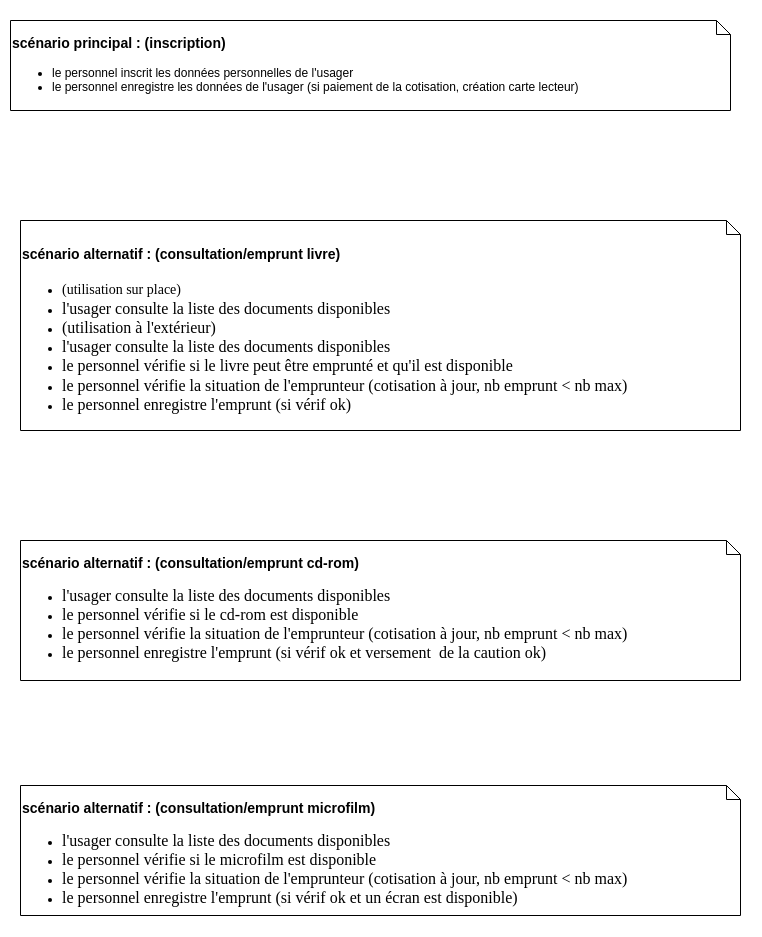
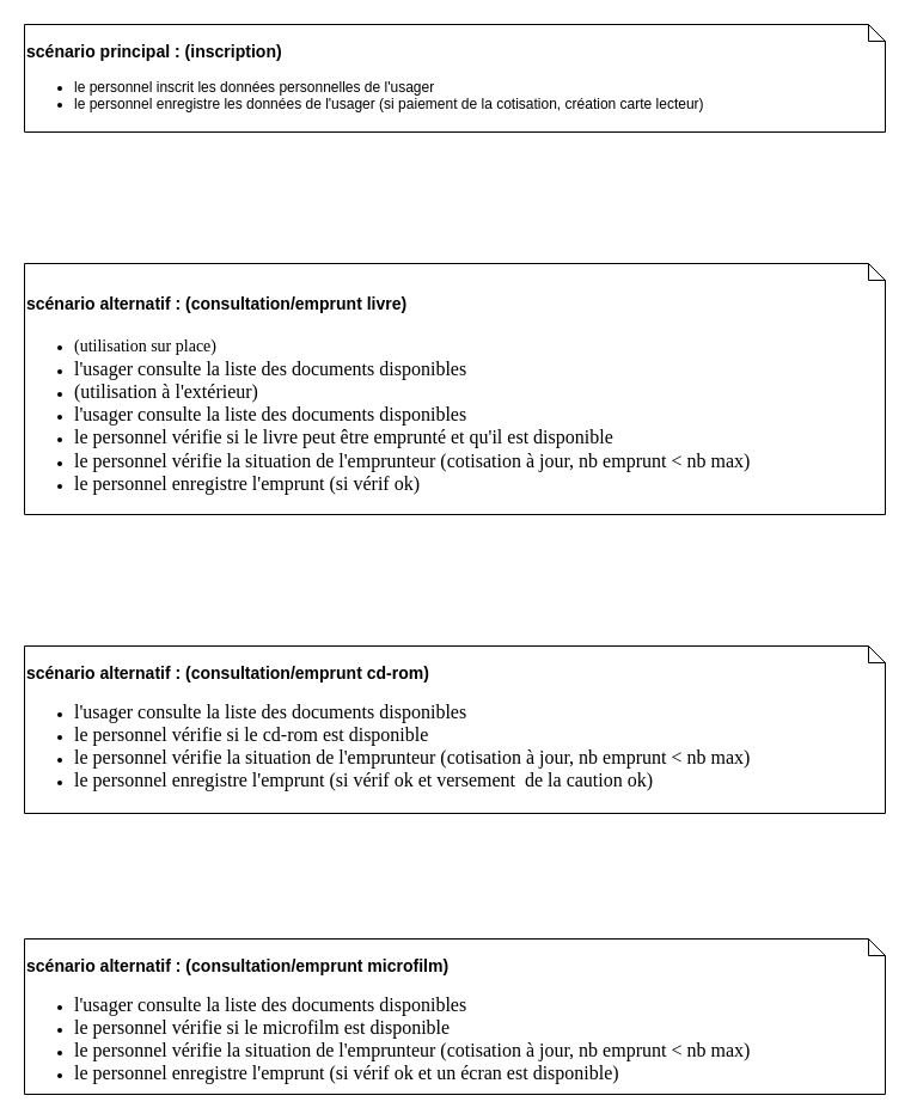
- <mxCell id="4" value="&lt;h3&gt;scénario principal : (inscription)&lt;/h3&gt;&lt;div&gt;&lt;ul&gt;&lt;li&gt;le personnel inscrit les données personnelles de l'usager&lt;/li&gt;&lt;li&gt;le personnel enregistre les données de l'usager (si paiement de la cotisation, création carte lecteur)&lt;/li&gt;&lt;/ul&gt;&lt;/div&gt;" style="shape=note;whiteSpace=wrap;html=1;size=14;verticalAlign=top;align=left;spacingTop=-6;" vertex="1" parent="1"><mxGeometry x="10" y="20" width="720" height="90" as="geometry" /></mxCell>
+ <mxCell id="4" value="&lt;h3&gt;scénario principal : (inscription)&lt;/h3&gt;&lt;div&gt;&lt;ul&gt;&lt;li&gt;le personnel inscrit les données personnelles de l'usager&lt;/li&gt;&lt;li&gt;le personnel enregistre les données de l'usager (si paiement de la cotisation, création carte lecteur)&lt;/li&gt;&lt;/ul&gt;&lt;/div&gt;" style="shape=note;whiteSpace=wrap;html=1;size=14;verticalAlign=top;align=left;spacingTop=-6;" vertex="1" parent="1"><mxGeometry x="20" y="20" width="720" height="90" as="geometry" /></mxCell>
